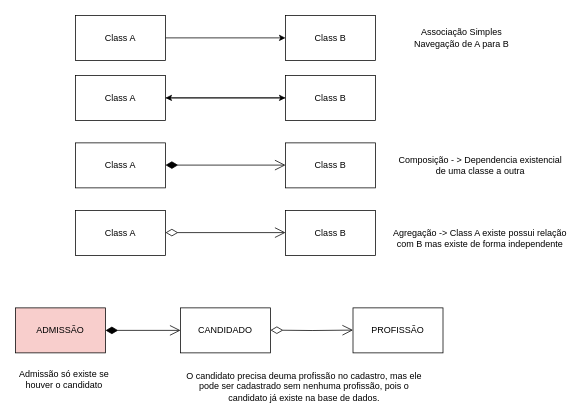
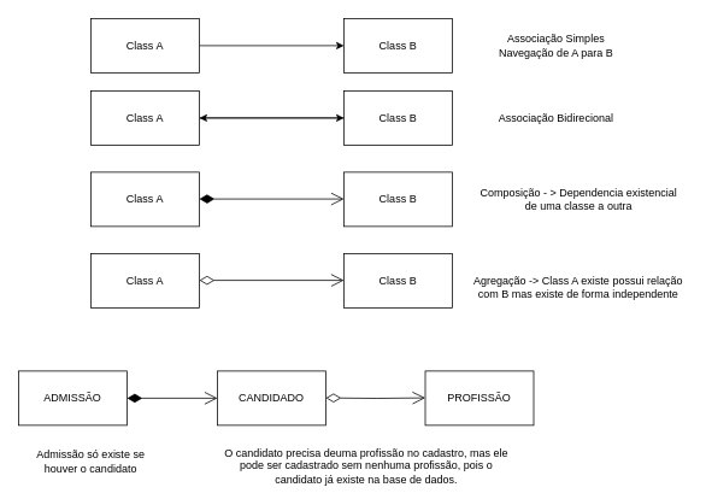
+ <mxCell id="16" value="Associação Bidirecional" style="text;html=1;align=center;verticalAlign=middle;whiteSpace=wrap;rounded=0;" vertex="1" parent="1"><mxGeometry x="540" y="115" width="150" height="30" as="geometry" /></mxCell>
- <mxCell id="23" value="ADMISSÃO" style="rounded=0;whiteSpace=wrap;html=1;fillColor=#f8cecc;" vertex="1" parent="1"><mxGeometry x="20" y="410" width="120" height="60" as="geometry" /></mxCell>
+ <mxCell id="23" value="ADMISSÃO" style="rounded=0;whiteSpace=wrap;html=1;" vertex="1" parent="1"><mxGeometry x="20" y="410" width="120" height="60" as="geometry" /></mxCell>
- <mxCell id="25" value="Admissão só existe se houver o candidato" style="text;html=1;align=center;verticalAlign=middle;whiteSpace=wrap;rounded=0;" vertex="1" parent="1"><mxGeometry x="20" y="490" width="130" height="30" as="geometry" /></mxCell>
+ <mxCell id="25" value="Admissão só existe se houver o candidato" style="text;html=1;align=center;verticalAlign=middle;whiteSpace=wrap;rounded=0;" vertex="1" parent="1"><mxGeometry x="35" y="495" width="130" height="30" as="geometry" /></mxCell>
